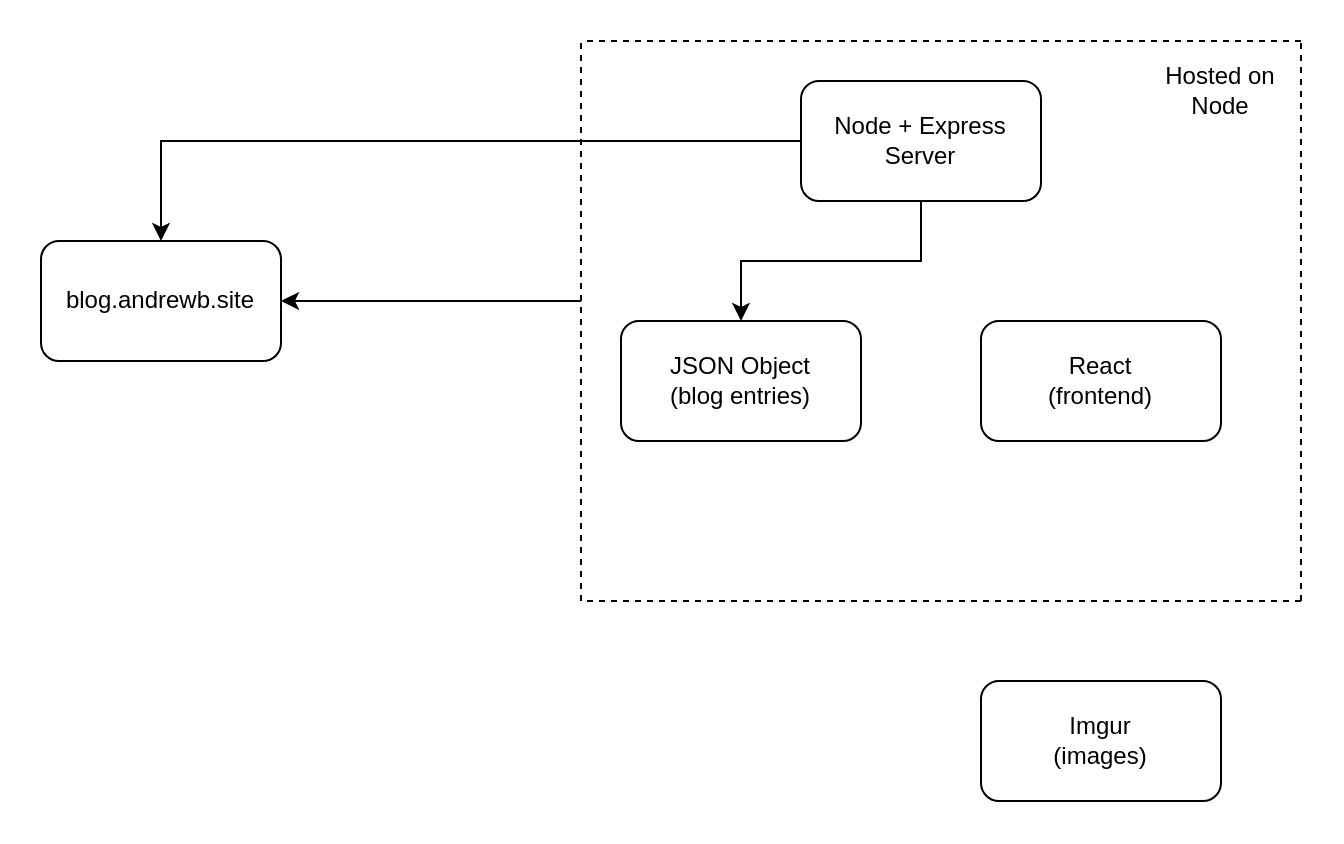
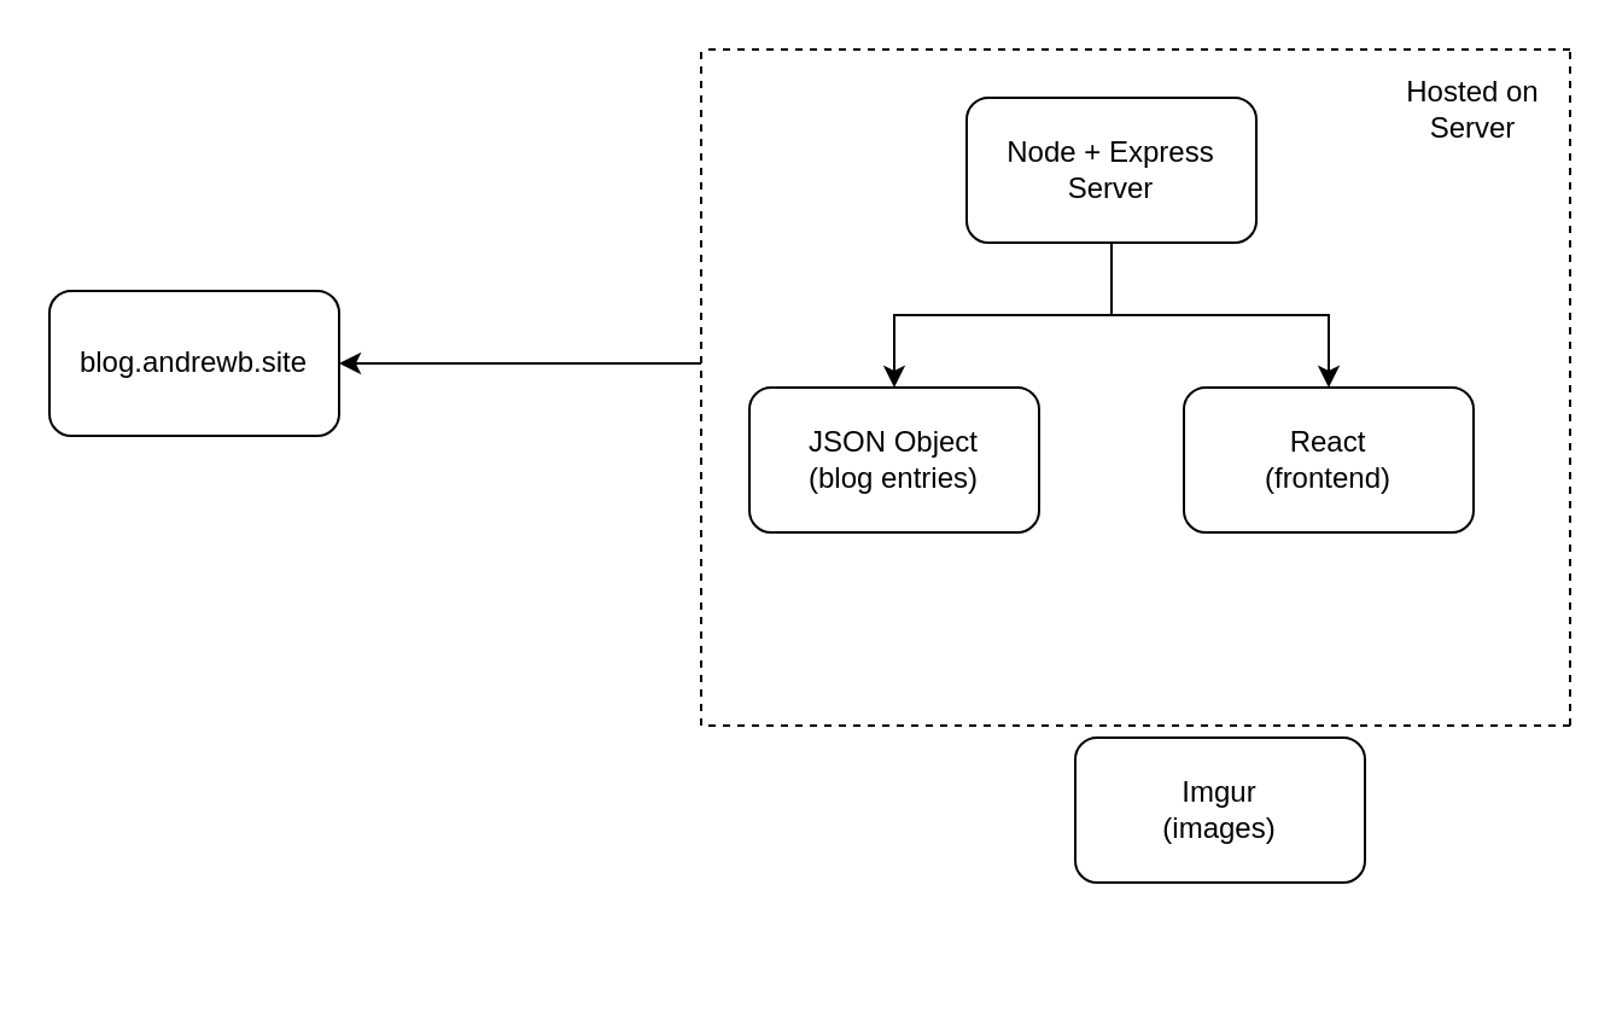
- <mxCell id="12" value="Hosted on Node" style="text;html=1;align=center;verticalAlign=middle;whiteSpace=wrap;rounded=0;" vertex="1" parent="1"><mxGeometry x="580" y="30" width="60" height="30" as="geometry" /></mxCell>
+ <mxCell id="12" value="Hosted on Server" style="text;html=1;align=center;verticalAlign=middle;whiteSpace=wrap;rounded=0;" vertex="1" parent="1"><mxGeometry x="580" y="30" width="60" height="30" as="geometry" /></mxCell>
- <mxCell id="6" style="edgeStyle=orthogonalEdgeStyle;rounded=0;orthogonalLoop=1;jettySize=auto;html=1;" edge="1" parent="1" source="7" target="13"><mxGeometry relative="1" as="geometry" /></mxCell>
+ <mxCell id="6" style="edgeStyle=orthogonalEdgeStyle;rounded=0;orthogonalLoop=1;jettySize=auto;html=1;entryX=0.5;entryY=0;entryDx=0;entryDy=0;" edge="1" parent="1" source="7" target="2"><mxGeometry relative="1" as="geometry" /></mxCell>
- <mxCell id="4" value="Imgur&lt;div&gt;(images)&lt;/div&gt;" style="rounded=1;whiteSpace=wrap;html=1;" vertex="1" parent="1"><mxGeometry x="490" y="340" width="120" height="60" as="geometry" /></mxCell>
+ <mxCell id="4" value="Imgur&lt;div&gt;(images)&lt;/div&gt;" style="rounded=1;whiteSpace=wrap;html=1;" vertex="1" parent="1"><mxGeometry x="445" y="305" width="120" height="60" as="geometry" /></mxCell>
